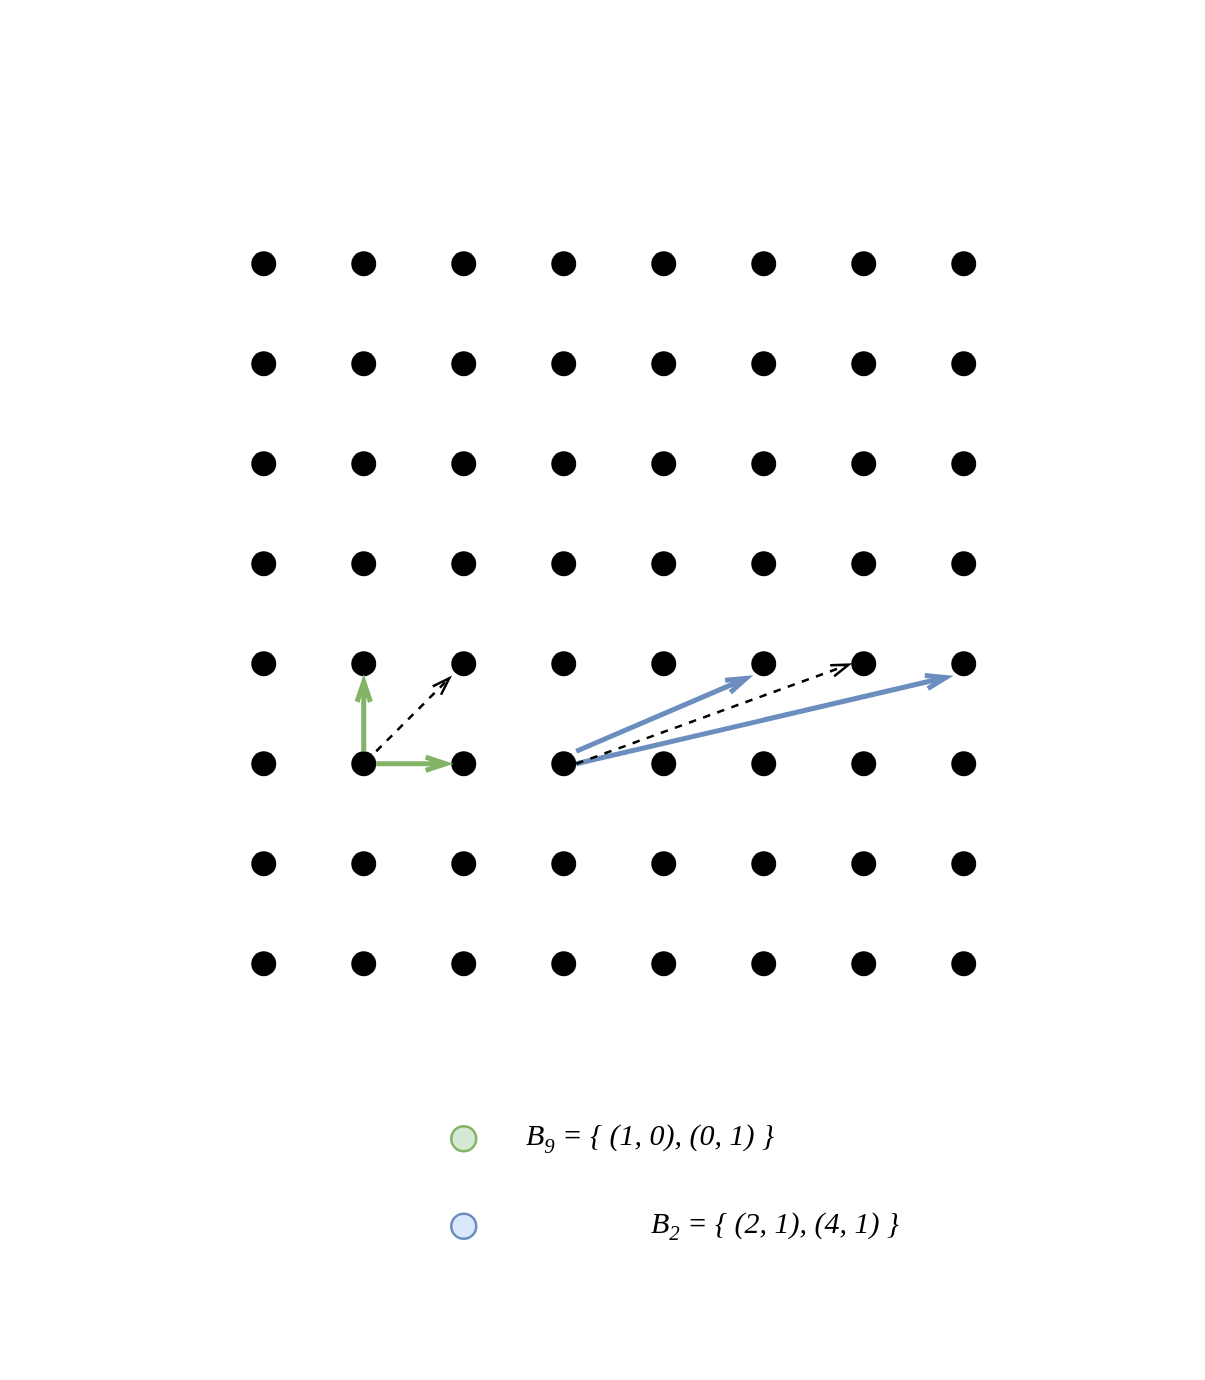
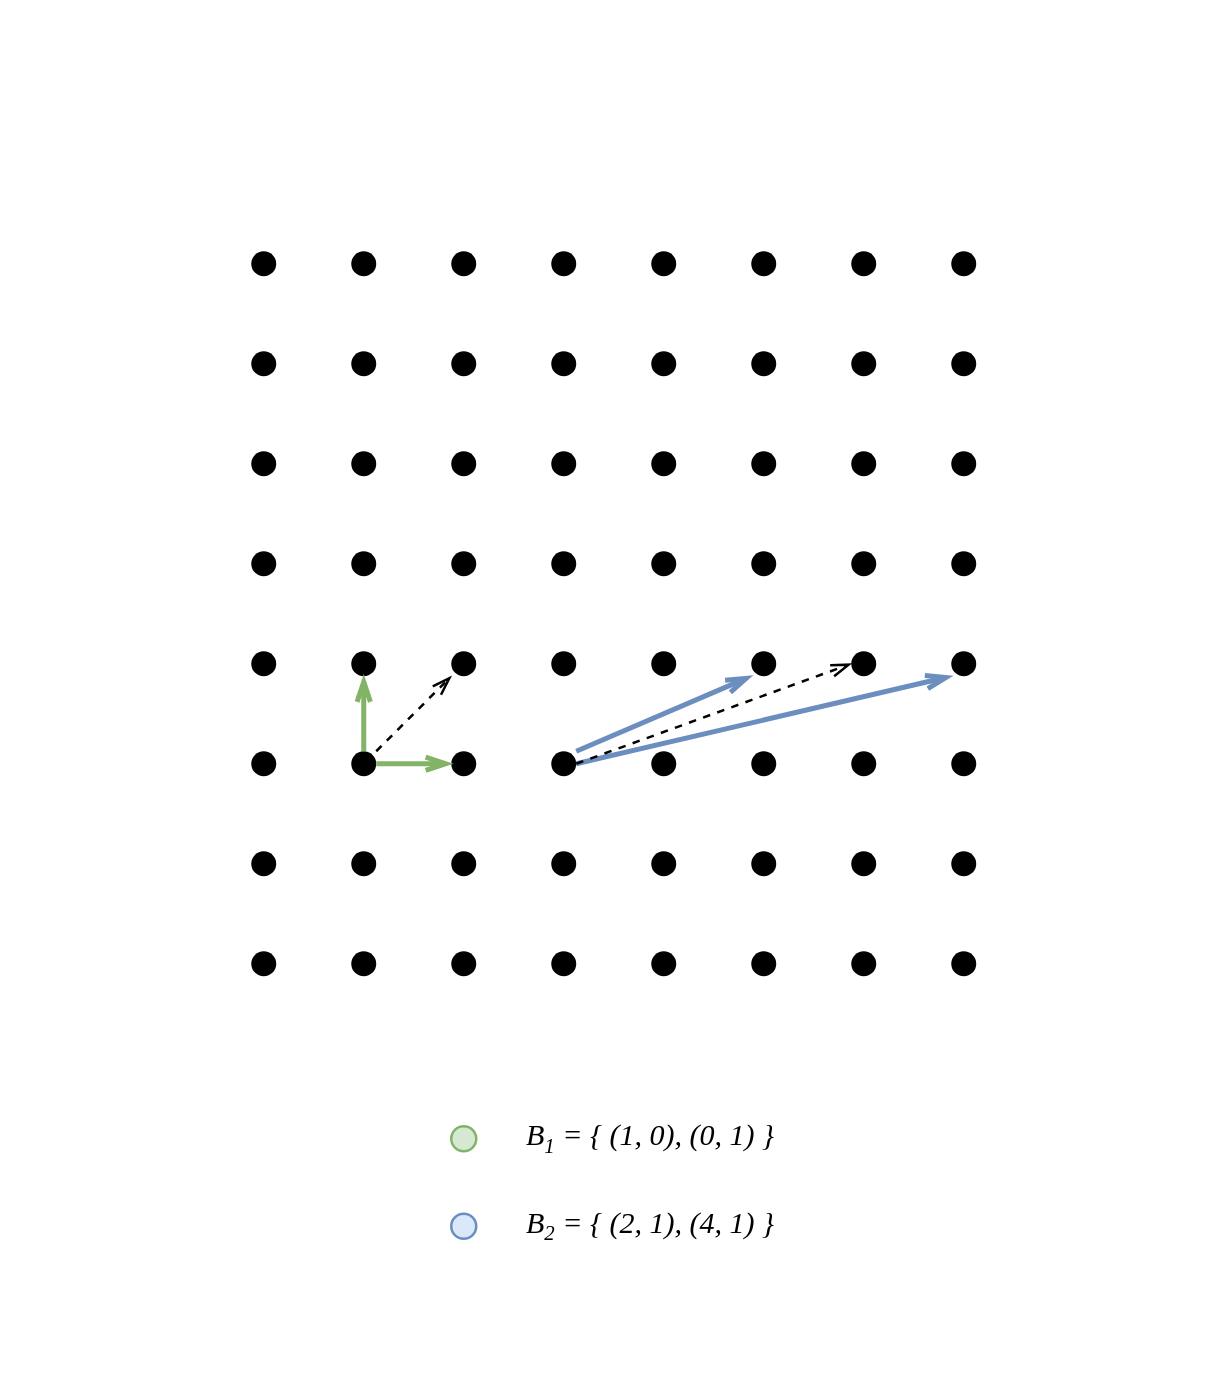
- <mxCell id="82" value="B&lt;span style=&quot;font-size: 10px&quot;&gt;&lt;sub&gt;9&lt;/sub&gt;&lt;/span&gt;&amp;nbsp;= { (1, 0), (0, 1) }" style="text;html=1;strokeColor=none;fillColor=none;align=center;verticalAlign=middle;whiteSpace=wrap;rounded=0;fontFamily=Times New Roman;fontStyle=2" parent="1" vertex="1"><mxGeometry x="190" y="445" width="140" height="20" as="geometry" /></mxCell>
+ <mxCell id="82" value="B&lt;span style=&quot;font-size: 10px&quot;&gt;&lt;sub&gt;1&lt;/sub&gt;&lt;/span&gt;&amp;nbsp;= { (1, 0), (0, 1) }" style="text;html=1;strokeColor=none;fillColor=none;align=center;verticalAlign=middle;whiteSpace=wrap;rounded=0;fontFamily=Times New Roman;fontStyle=2" parent="1" vertex="1"><mxGeometry x="190" y="445" width="140" height="20" as="geometry" /></mxCell>
- <mxCell id="84" value="B&lt;span style=&quot;font-size: 10px&quot;&gt;&lt;sub&gt;2&lt;/sub&gt;&lt;/span&gt;&amp;nbsp;= { (2, 1), (4, 1) }" style="text;html=1;strokeColor=none;fillColor=none;align=center;verticalAlign=middle;whiteSpace=wrap;rounded=0;fontFamily=Times New Roman;fontStyle=2" parent="1" vertex="1"><mxGeometry x="240" y="480" width="140" height="20" as="geometry" /></mxCell>
+ <mxCell id="84" value="B&lt;span style=&quot;font-size: 10px&quot;&gt;&lt;sub&gt;2&lt;/sub&gt;&lt;/span&gt;&amp;nbsp;= { (2, 1), (4, 1) }" style="text;html=1;strokeColor=none;fillColor=none;align=center;verticalAlign=middle;whiteSpace=wrap;rounded=0;fontFamily=Times New Roman;fontStyle=2" parent="1" vertex="1"><mxGeometry x="190" y="480" width="140" height="20" as="geometry" /></mxCell>
